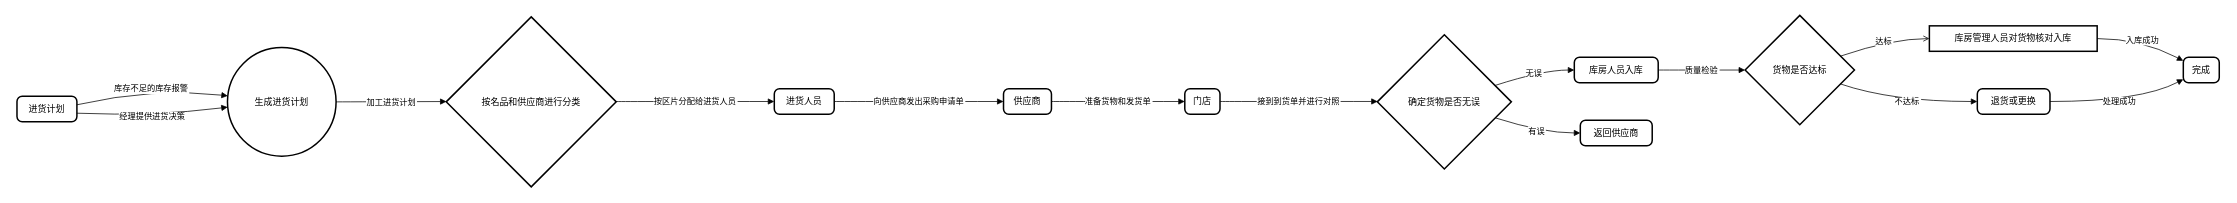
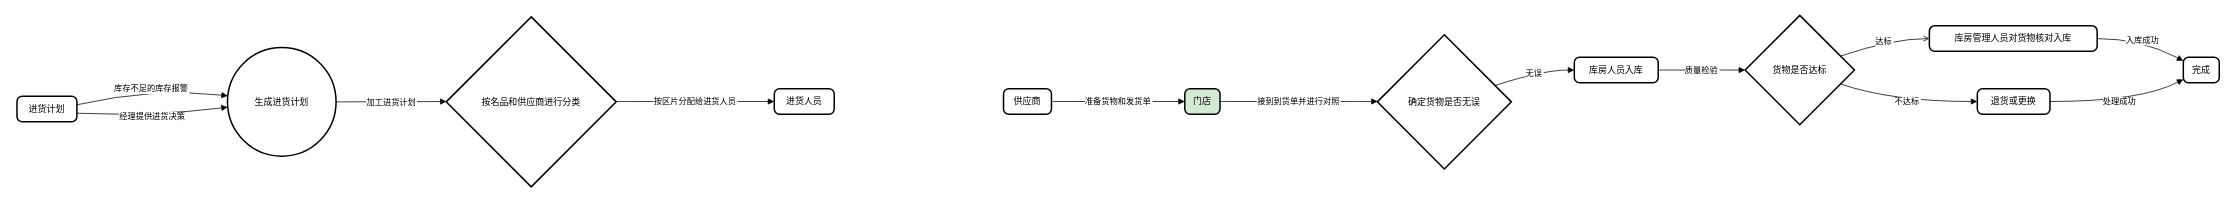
- <mxCell id="12" value="库房管理人员对货物核对入库" style="absoluteArcSize=1;arcSize=14;whiteSpace=wrap;strokeWidth=2;rounded=0;" vertex="1" parent="1"><mxGeometry x="2573" y="34" width="224" height="34" as="geometry" /></mxCell>
+ <mxCell id="12" value="库房管理人员对货物核对入库" style="rounded=1;absoluteArcSize=1;arcSize=14;whiteSpace=wrap;strokeWidth=2;" vertex="1" parent="1"><mxGeometry x="2573" y="34" width="224" height="34" as="geometry" /></mxCell>
- <mxCell id="19" value="向供应商发出采购申请单" style="curved=1;startArrow=none;endArrow=block;exitX=1;exitY=0.5;entryX=0;entryY=0.5;rounded=0;" edge="1" parent="1" source="5" target="6"><mxGeometry relative="1" as="geometry"><Array as="points" /></mxGeometry></mxCell>
- <mxCell id="7" value="门店" style="rounded=1;absoluteArcSize=1;arcSize=14;whiteSpace=wrap;strokeWidth=2;" vertex="1" parent="1"><mxGeometry x="1579" y="118" width="47" height="34" as="geometry" /></mxCell>
+ <mxCell id="7" value="门店" style="rounded=1;absoluteArcSize=1;arcSize=14;whiteSpace=wrap;strokeWidth=2;fillColor=#d5e8d4;" vertex="1" parent="1"><mxGeometry x="1579" y="118" width="47" height="34" as="geometry" /></mxCell>
- <mxCell id="23" value="有误" style="curved=1;startArrow=none;endArrow=block;exitX=1;exitY=0.657;entryX=0;entryY=0.5;rounded=0;" edge="1" parent="1" source="8" target="10"><mxGeometry relative="1" as="geometry"><Array as="points"><mxPoint x="2057" y="177" /></Array></mxGeometry></mxCell>
- <mxCell id="10" value="返回供应商" style="rounded=1;absoluteArcSize=1;arcSize=14;whiteSpace=wrap;strokeWidth=2;" vertex="1" parent="1"><mxGeometry x="2107" y="160" width="96" height="34" as="geometry" /></mxCell>
